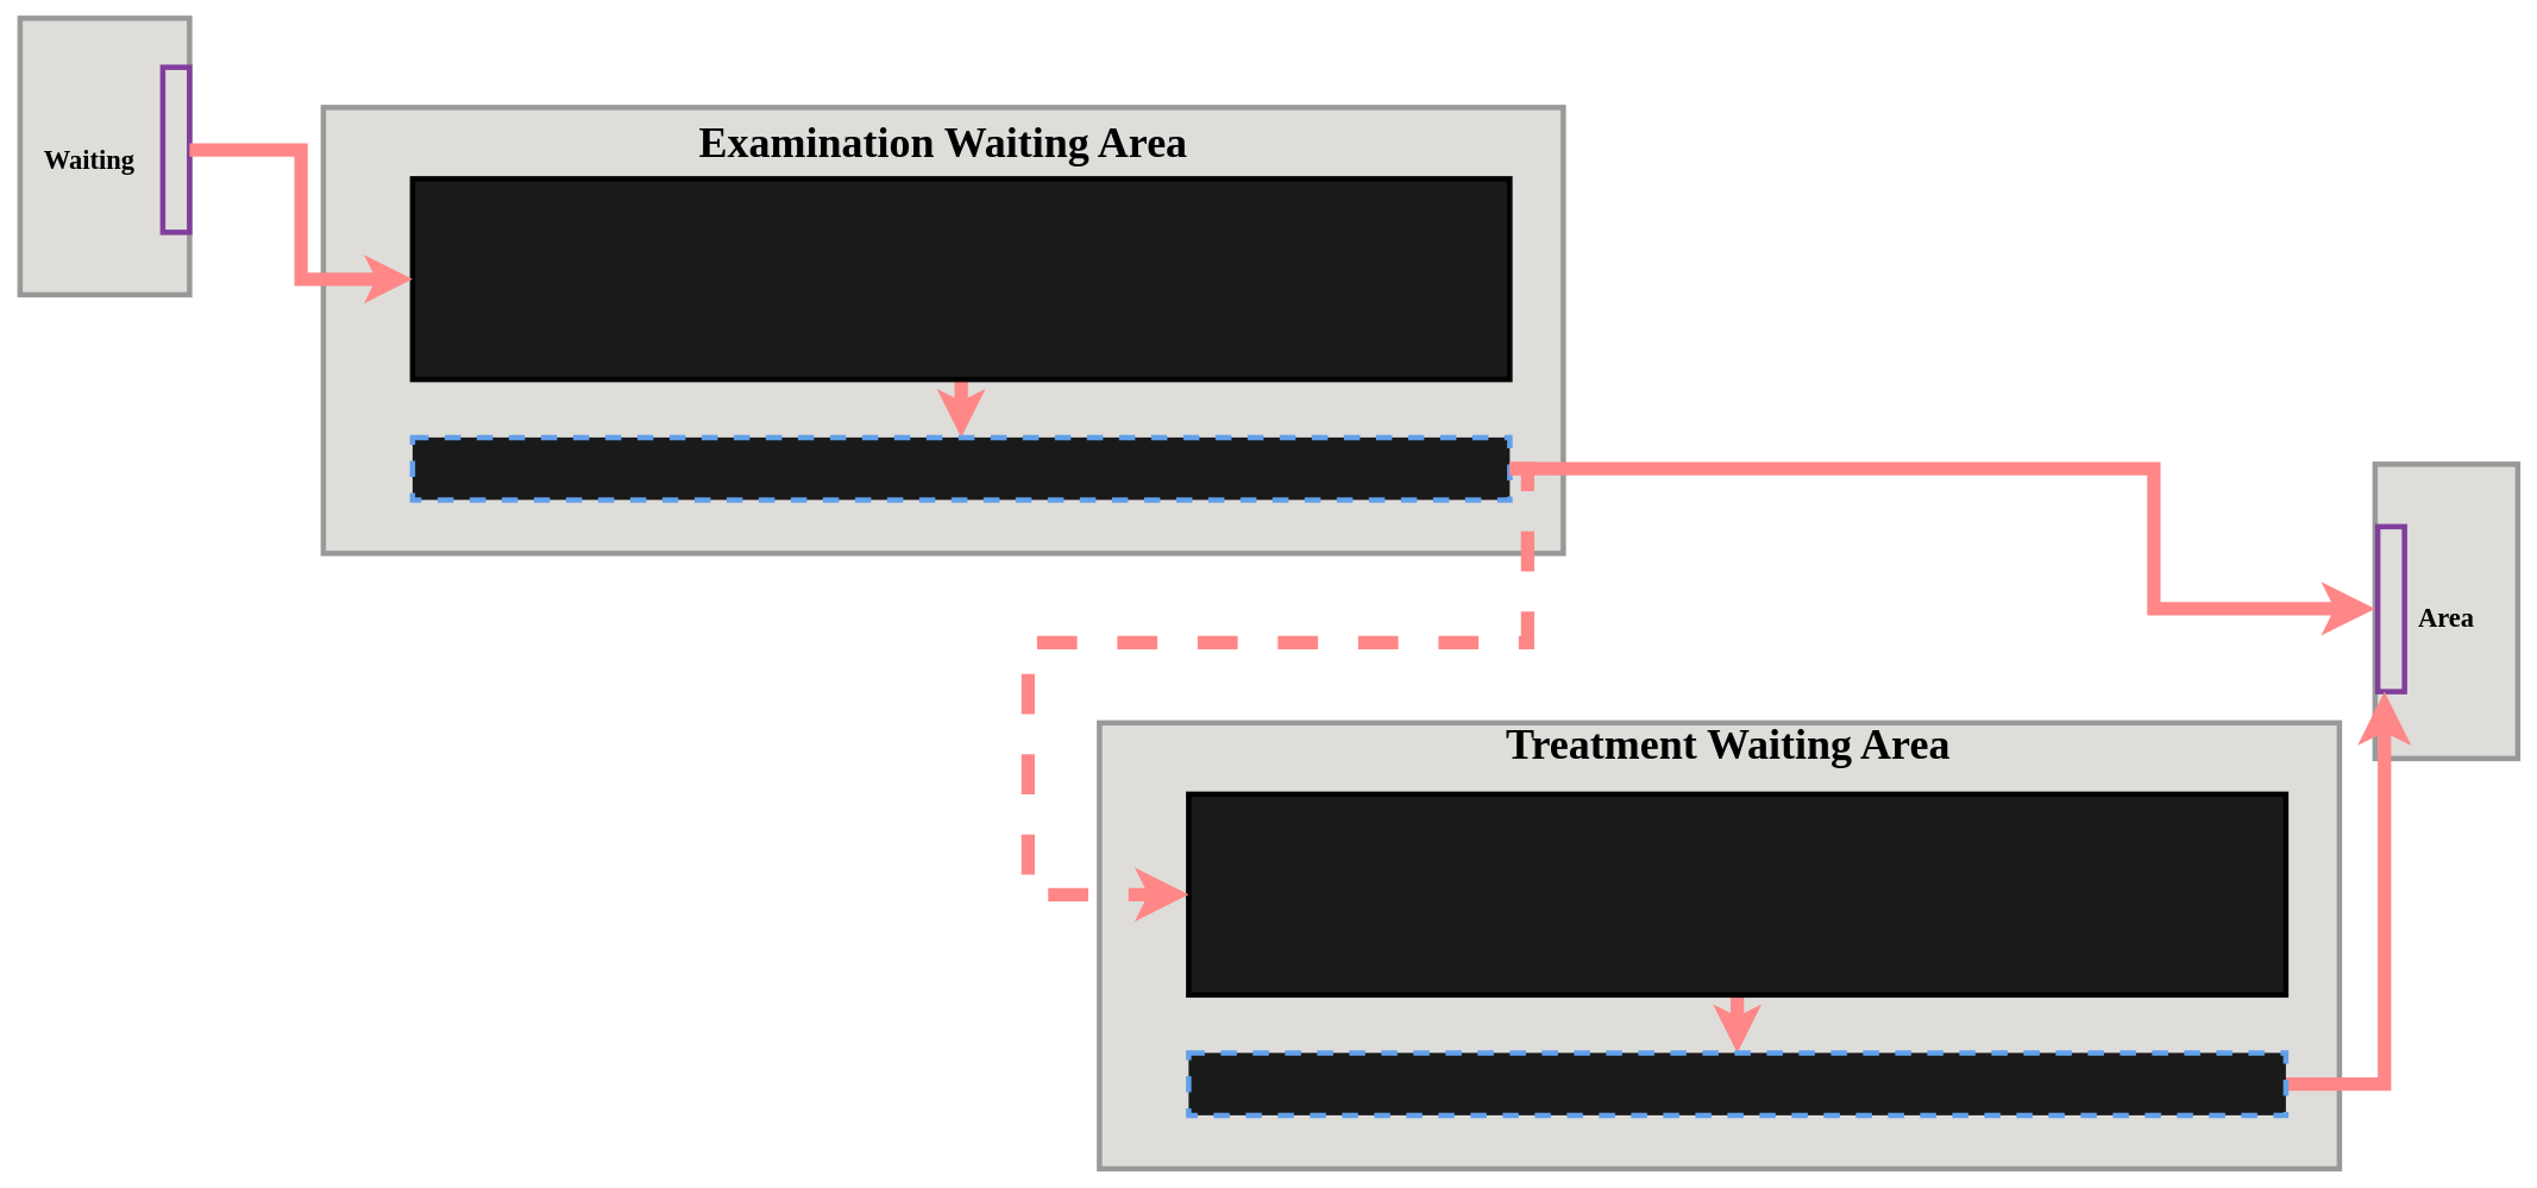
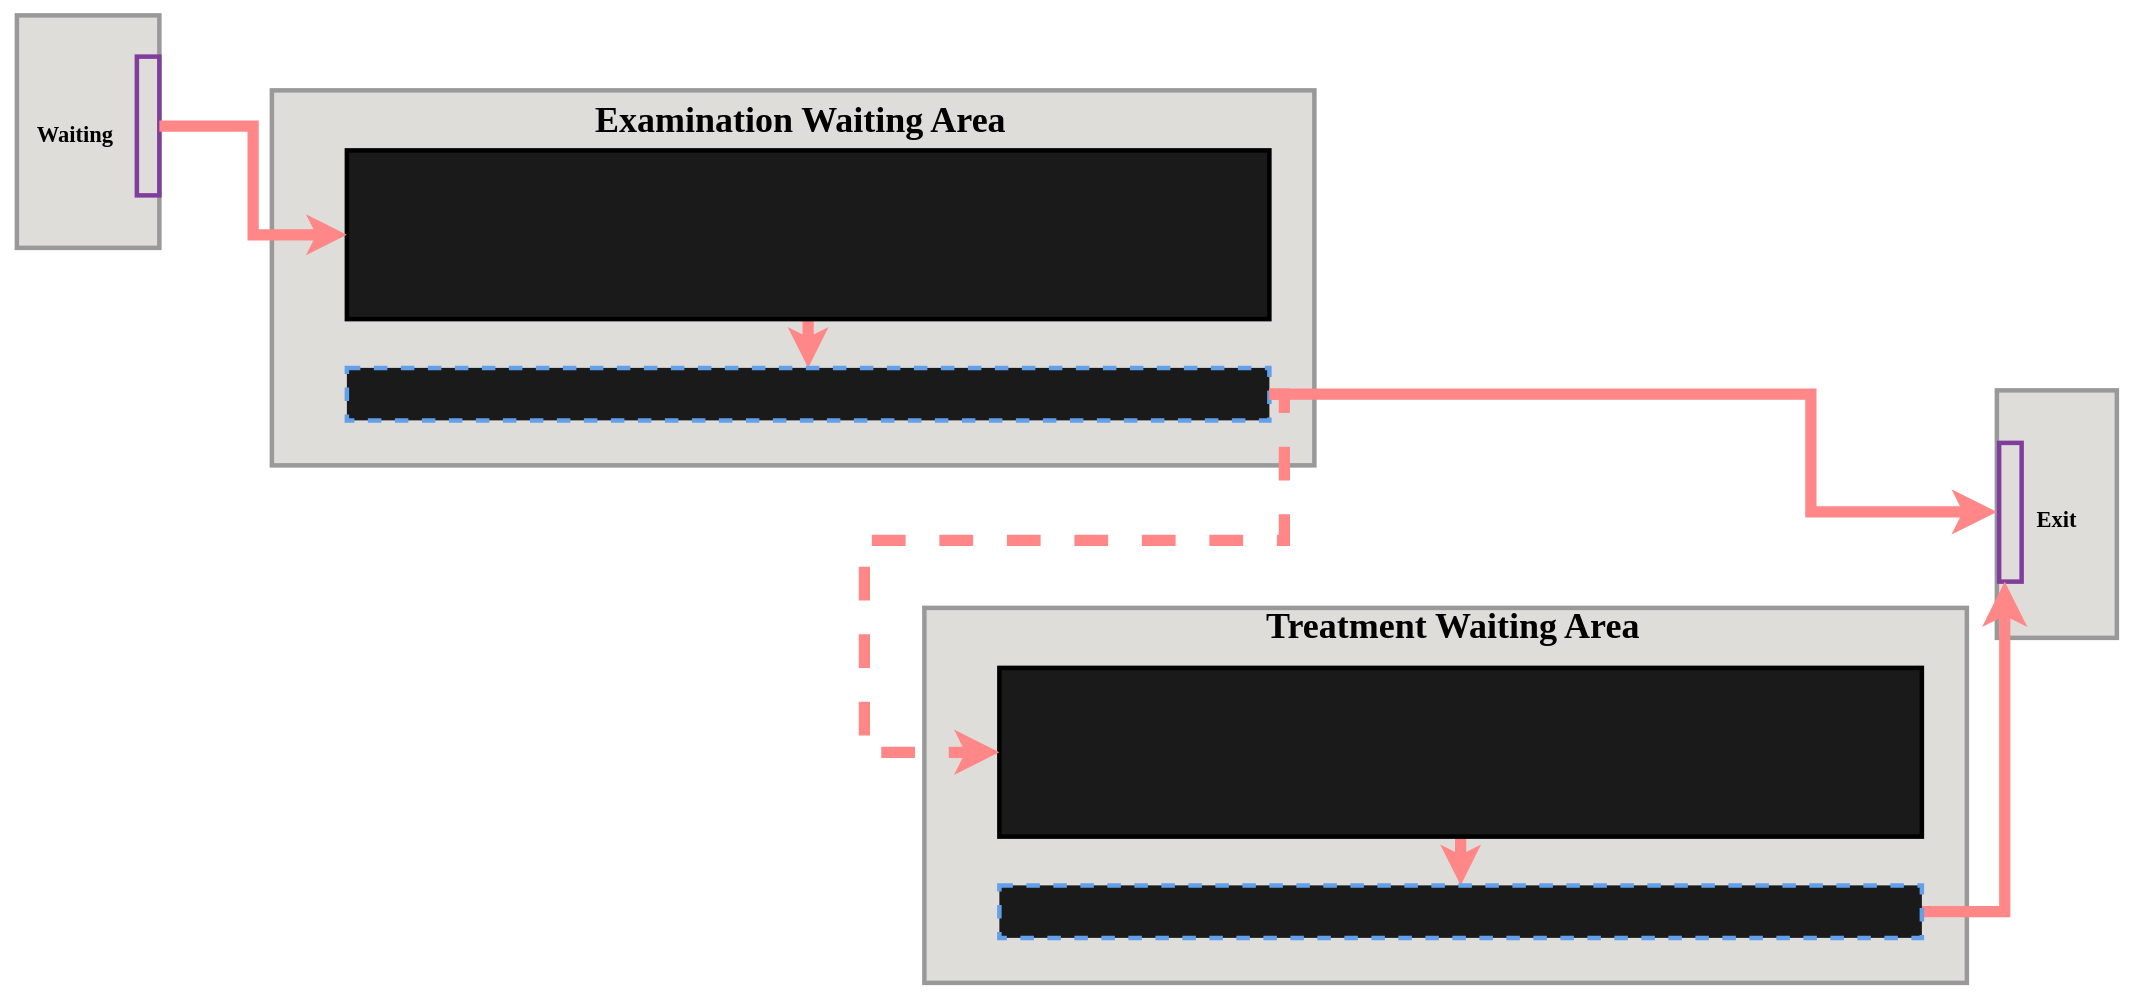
- <mxCell id="12" value="&lt;font style=&quot;font-size: 48px;&quot; face=&quot;Lexend&quot;&gt;&lt;b&gt;Examination Waiting Area&lt;br&gt;&lt;/b&gt;&lt;/font&gt;" style="text;html=1;strokeColor=none;fillColor=none;align=center;verticalAlign=middle;whiteSpace=wrap;rounded=0;fontSize=60;" parent="1" vertex="1"><mxGeometry x="442" y="140" width="1230" height="30" as="geometry" /></mxCell>
+ <mxCell id="12" value="&lt;font style=&quot;font-size: 48px;&quot; face=&quot;Lexend&quot;&gt;&lt;b&gt;Examination Waiting Area&lt;br&gt;&lt;/b&gt;&lt;/font&gt;" style="text;html=1;strokeColor=none;fillColor=none;align=center;verticalAlign=middle;whiteSpace=wrap;rounded=0;fontSize=60;" parent="1" vertex="1"><mxGeometry x="452" y="140" width="1230" height="30" as="geometry" /></mxCell>
- <mxCell id="6" value="&lt;font style=&quot;font-size: 30px;&quot; face=&quot;Lexend&quot; data-font-src=&quot;https://fonts.googleapis.com/css?family=Lexend&quot;&gt;&lt;b&gt;Area&lt;/b&gt;&lt;/font&gt;" style="text;html=1;strokeColor=none;fillColor=none;align=center;verticalAlign=middle;whiteSpace=wrap;rounded=0;fontSize=60;" parent="1" vertex="1"><mxGeometry x="2662" y="647" width="160" height="70" as="geometry" /></mxCell>
+ <mxCell id="6" value="&lt;font style=&quot;font-size: 30px;&quot; face=&quot;Lexend&quot; data-font-src=&quot;https://fonts.googleapis.com/css?family=Lexend&quot;&gt;&lt;b&gt;Exit&lt;/b&gt;&lt;/font&gt;" style="text;html=1;strokeColor=none;fillColor=none;align=center;verticalAlign=middle;whiteSpace=wrap;rounded=0;fontSize=60;" parent="1" vertex="1"><mxGeometry x="2662" y="647" width="160" height="70" as="geometry" /></mxCell>
